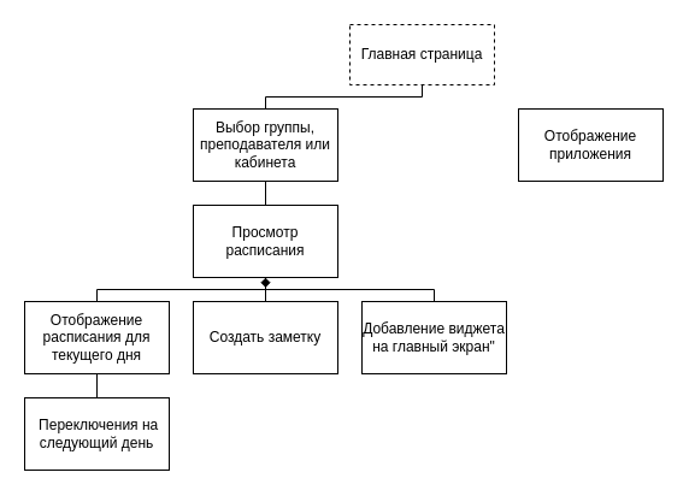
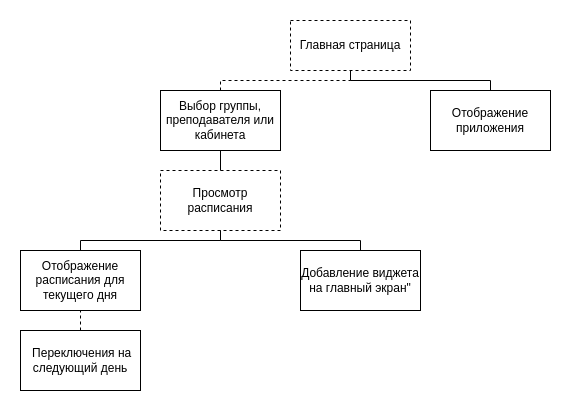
- <mxCell id="10" value="" style="endArrow=none;html=1;rounded=0;entryX=0.5;entryY=1;entryDx=0;entryDy=0;exitX=0.5;exitY=0;exitDx=0;exitDy=0;edgeStyle=orthogonalEdgeStyle;" edge="1" parent="1" source="3" target="2"><mxGeometry width="50" height="50" relative="1" as="geometry"><mxPoint x="310" y="310" as="sourcePoint" /><mxPoint x="360" y="260" as="targetPoint" /></mxGeometry></mxCell>
+ <mxCell id="10" value="" style="endArrow=none;html=1;rounded=0;entryX=0.5;entryY=1;entryDx=0;entryDy=0;exitX=0.5;exitY=0;exitDx=0;exitDy=0;edgeStyle=orthogonalEdgeStyle;dashed=1;" edge="1" parent="1" source="3" target="2"><mxGeometry width="50" height="50" relative="1" as="geometry"><mxPoint x="310" y="310" as="sourcePoint" /><mxPoint x="360" y="260" as="targetPoint" /></mxGeometry></mxCell>
+ <mxCell id="11" value="" style="endArrow=none;html=1;rounded=0;entryX=0.5;entryY=1;entryDx=0;entryDy=0;exitX=0.5;exitY=0;exitDx=0;exitDy=0;edgeStyle=orthogonalEdgeStyle;" edge="1" parent="1" source="9" target="2"><mxGeometry width="50" height="50" relative="1" as="geometry"><mxPoint x="268" y="149.5" as="sourcePoint" /><mxPoint x="398" y="129.5" as="targetPoint" /></mxGeometry></mxCell>
- <mxCell id="4" value="Просмотр расписания" style="rounded=0;whiteSpace=wrap;html=1;" vertex="1" parent="1"><mxGeometry x="160" y="170" width="120" height="60" as="geometry" /></mxCell>
+ <mxCell id="4" value="Просмотр расписания" style="rounded=0;whiteSpace=wrap;html=1;dashed=1;" vertex="1" parent="1"><mxGeometry x="160" y="170" width="120" height="60" as="geometry" /></mxCell>
- <mxCell id="14" value="" style="endArrow=diamond;html=1;rounded=0;entryX=0.5;entryY=1;entryDx=0;entryDy=0;exitX=0.5;exitY=0;exitDx=0;exitDy=0;edgeStyle=orthogonalEdgeStyle;" edge="1" parent="1" source="7" target="4"><mxGeometry width="50" height="50" relative="1" as="geometry"><mxPoint x="9.5" y="200" as="sourcePoint" /><mxPoint x="139.5" y="180" as="targetPoint" /></mxGeometry></mxCell>
+ <mxCell id="14" value="" style="endArrow=none;html=1;rounded=0;entryX=0.5;entryY=1;entryDx=0;entryDy=0;exitX=0.5;exitY=0;exitDx=0;exitDy=0;edgeStyle=orthogonalEdgeStyle;" edge="1" parent="1" source="7" target="4"><mxGeometry width="50" height="50" relative="1" as="geometry"><mxPoint x="9.5" y="200" as="sourcePoint" /><mxPoint x="139.5" y="180" as="targetPoint" /></mxGeometry></mxCell>
- <mxCell id="13" value="" style="endArrow=none;html=1;rounded=0;entryX=0.5;entryY=1;entryDx=0;entryDy=0;exitX=0.5;exitY=0;exitDx=0;exitDy=0;edgeStyle=orthogonalEdgeStyle;" edge="1" parent="1" source="6" target="4"><mxGeometry width="50" height="50" relative="1" as="geometry"><mxPoint x="219.75" y="250" as="sourcePoint" /><mxPoint x="219.75" y="230" as="targetPoint" /></mxGeometry></mxCell>
- <mxCell id="6" value="Создать заметку" style="rounded=0;whiteSpace=wrap;html=1;" vertex="1" parent="1"><mxGeometry x="160" y="250" width="120" height="60" as="geometry" /></mxCell>
- <mxCell id="16" value="" style="endArrow=none;html=1;rounded=0;entryX=0.5;entryY=1;entryDx=0;entryDy=0;exitX=0.5;exitY=0;exitDx=0;exitDy=0;edgeStyle=orthogonalEdgeStyle;" edge="1" parent="1" source="8" target="7"><mxGeometry width="50" height="50" relative="1" as="geometry"><mxPoint x="60" y="330" as="sourcePoint" /><mxPoint x="60" y="310" as="targetPoint" /></mxGeometry></mxCell>
+ <mxCell id="16" value="" style="endArrow=none;html=1;rounded=0;entryX=0.5;entryY=1;entryDx=0;entryDy=0;exitX=0.5;exitY=0;exitDx=0;exitDy=0;edgeStyle=orthogonalEdgeStyle;dashed=1;" edge="1" parent="1" source="8" target="7"><mxGeometry width="50" height="50" relative="1" as="geometry"><mxPoint x="60" y="330" as="sourcePoint" /><mxPoint x="60" y="310" as="targetPoint" /></mxGeometry></mxCell>
